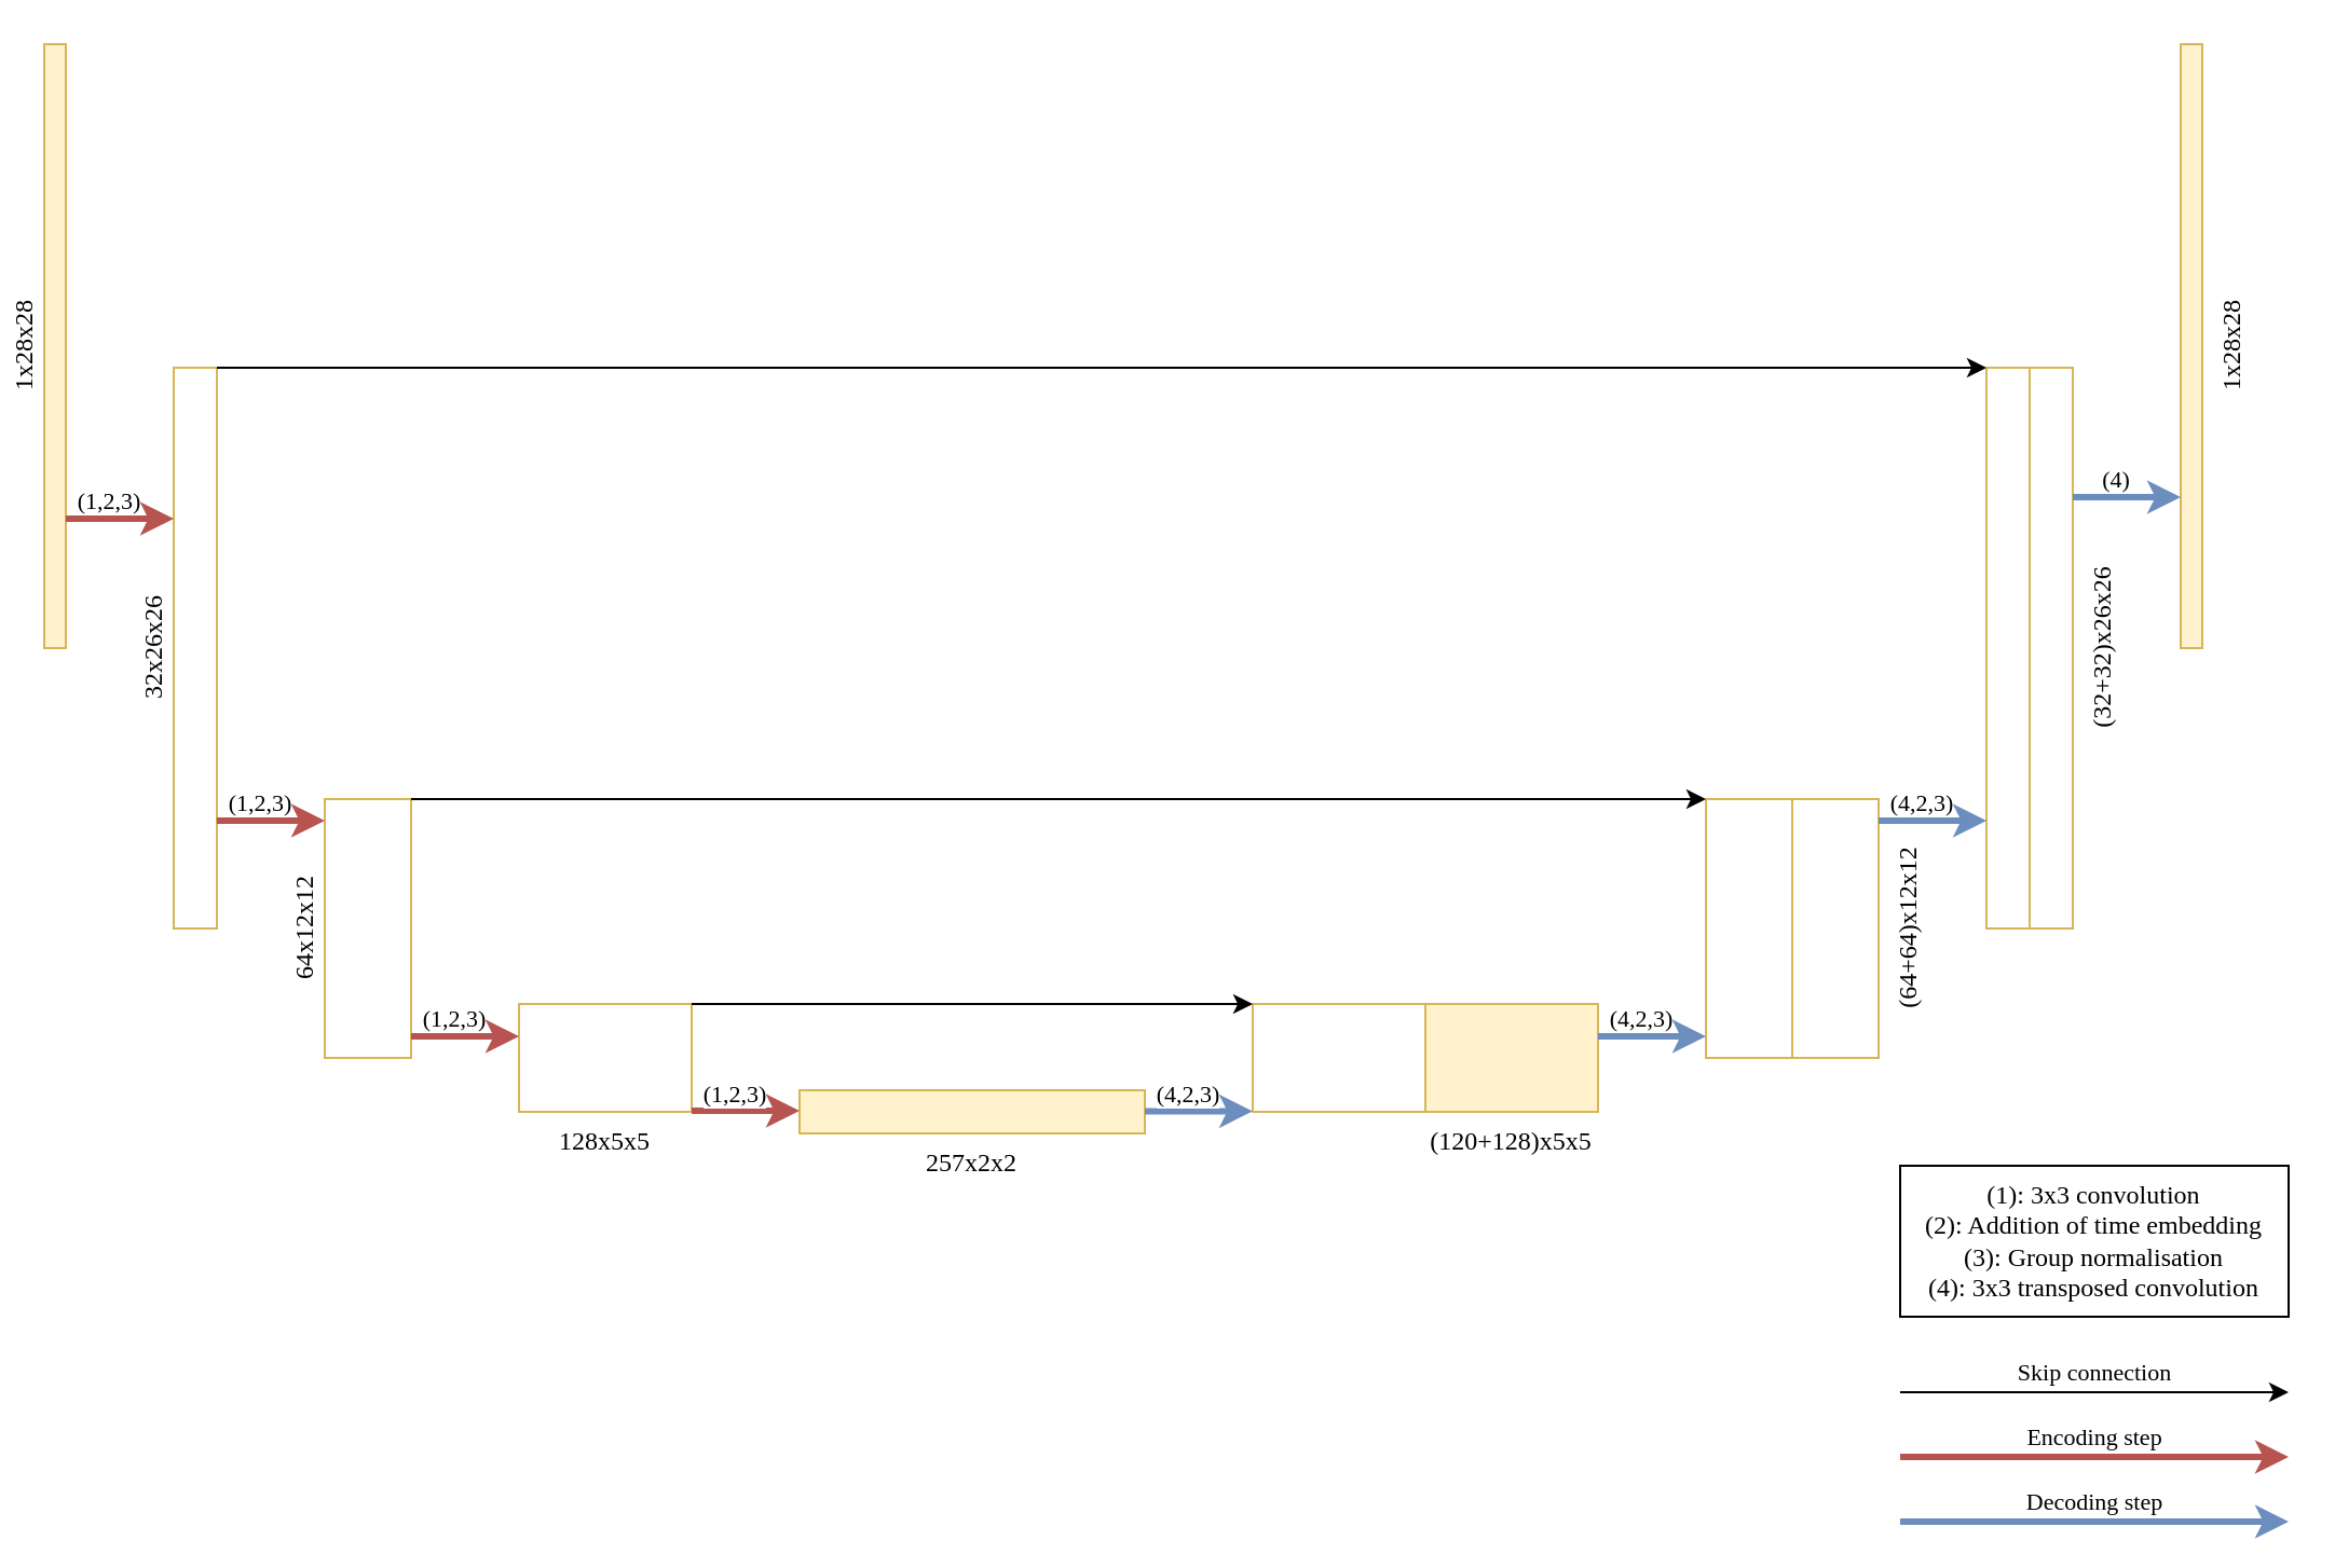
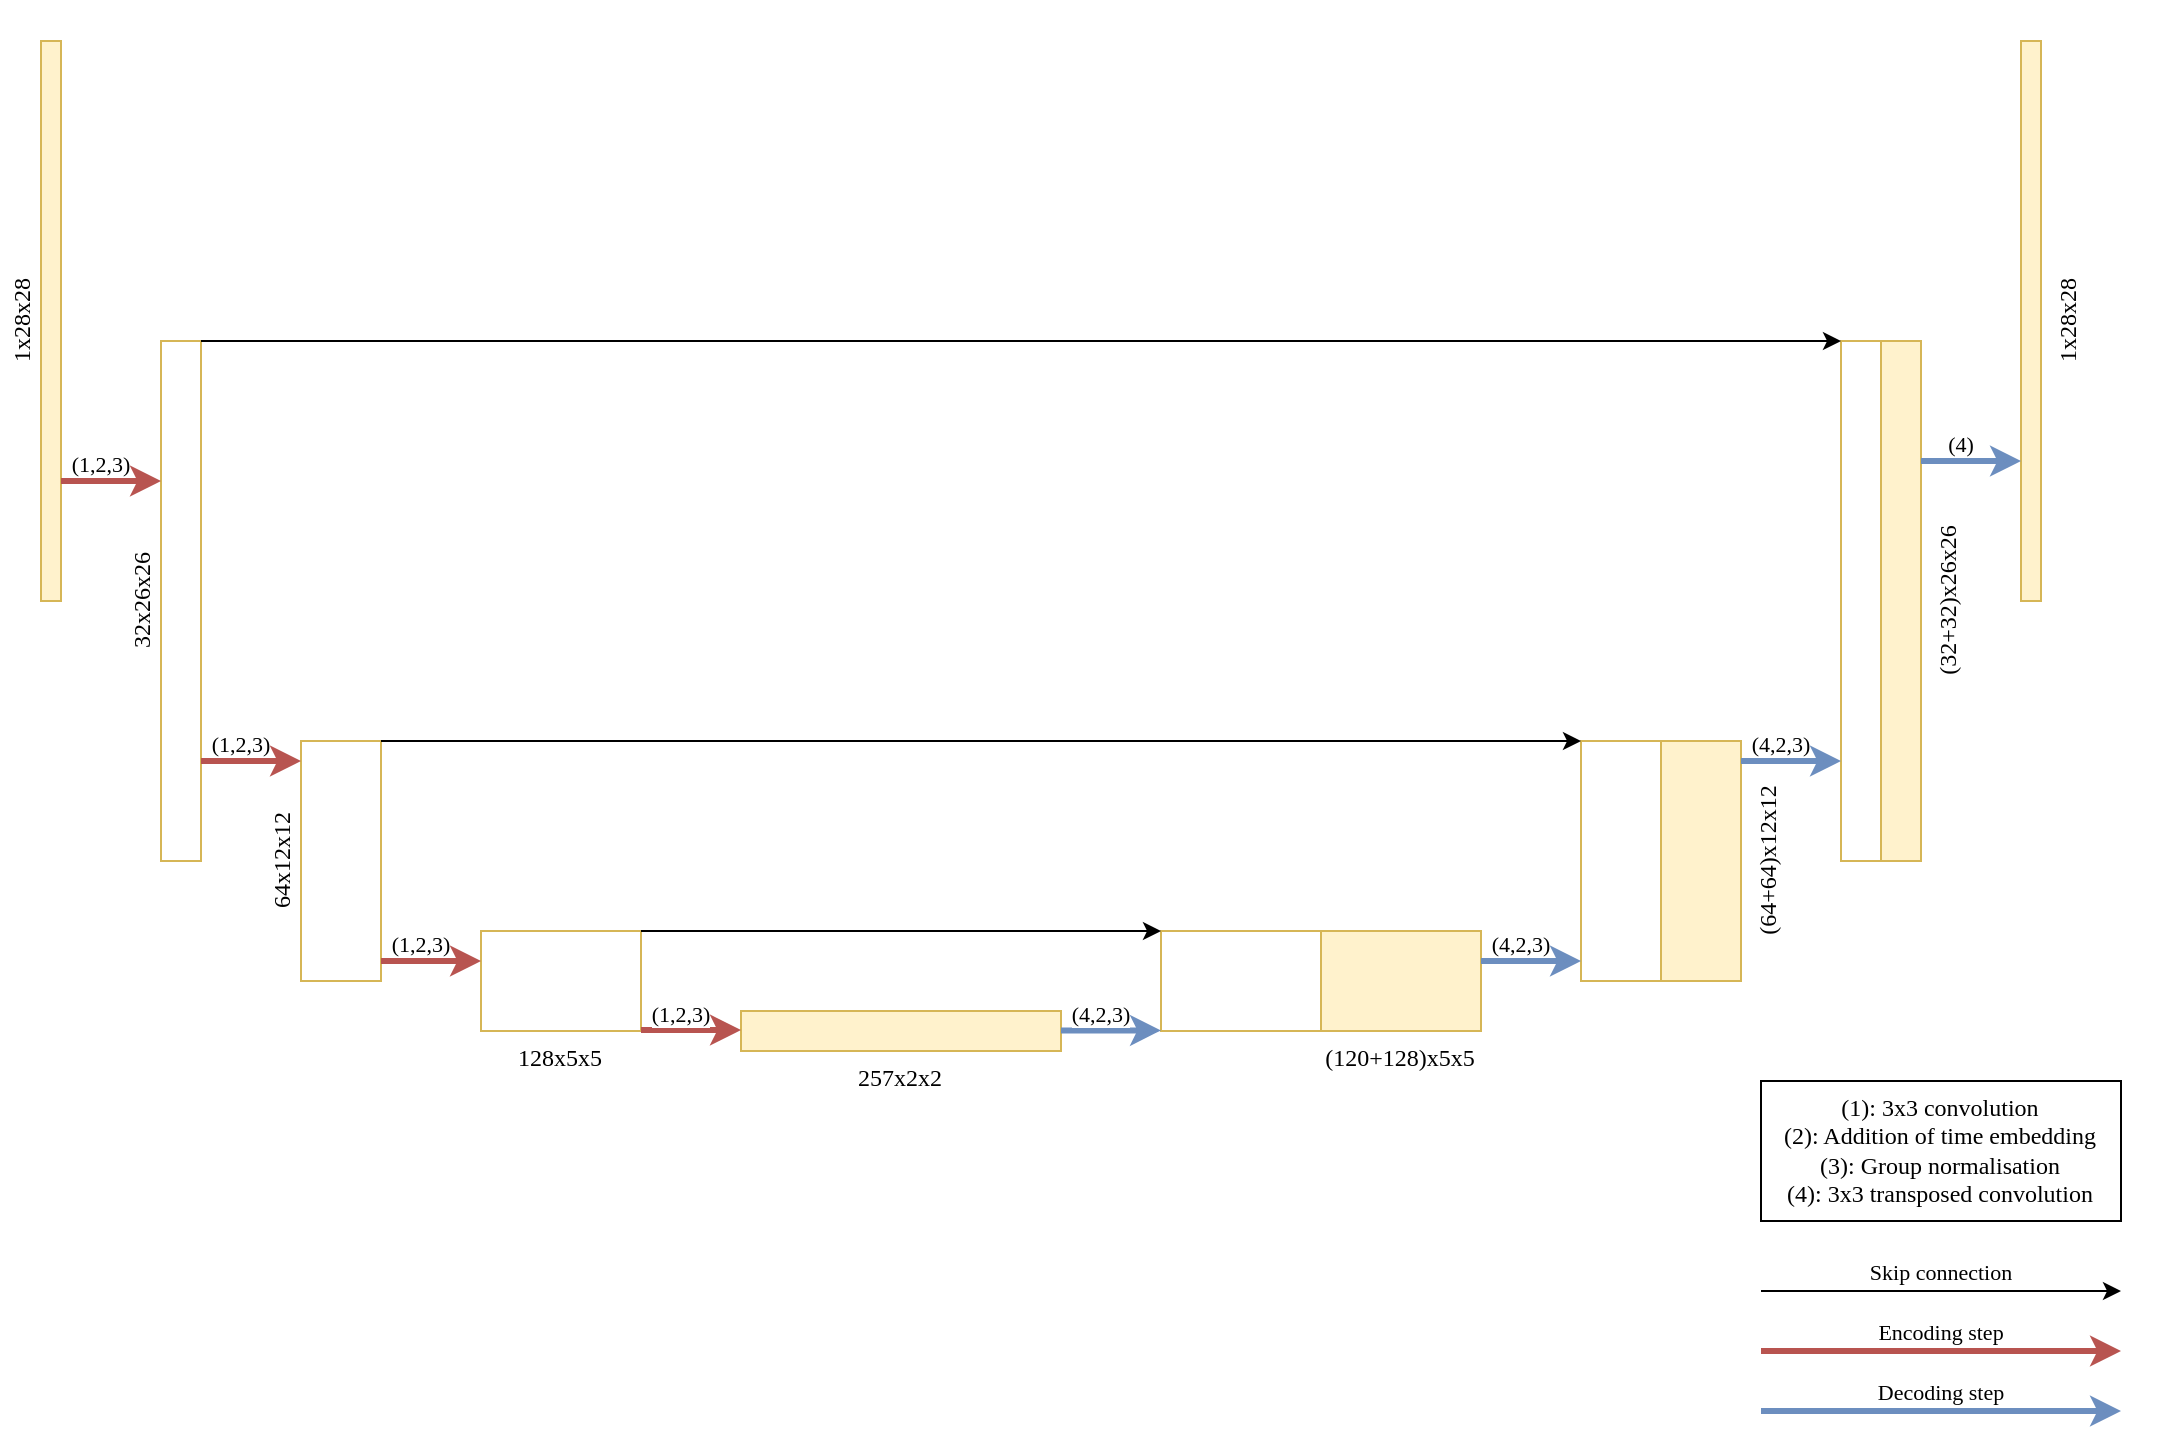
- <mxCell id="18" value="&lt;span style=&quot;font-family: &amp;quot;computer modern&amp;quot;&quot;&gt;(32+32)x26x26&lt;/span&gt;" style="rounded=0;whiteSpace=wrap;html=1;labelPosition=right;verticalLabelPosition=middle;align=center;verticalAlign=top;horizontal=0;fillColor=#ffffff;strokeColor=#d6b656;" vertex="1" parent="1"><mxGeometry x="940" y="170" width="20" height="260" as="geometry" /></mxCell>
+ <mxCell id="18" value="&lt;span style=&quot;font-family: &amp;quot;computer modern&amp;quot;&quot;&gt;(32+32)x26x26&lt;/span&gt;" style="rounded=0;whiteSpace=wrap;html=1;labelPosition=right;verticalLabelPosition=middle;align=center;verticalAlign=top;horizontal=0;fillColor=#fff2cc;strokeColor=#d6b656;" vertex="1" parent="1"><mxGeometry x="940" y="170" width="20" height="260" as="geometry" /></mxCell>
- <mxCell id="17" value="&lt;span&gt;(64+64)x12x12&lt;/span&gt;" style="rounded=0;whiteSpace=wrap;html=1;fontFamily=computer modern;horizontal=0;verticalAlign=top;labelPosition=right;verticalLabelPosition=middle;align=center;fillColor=#ffffff;strokeColor=#d6b656;" vertex="1" parent="1"><mxGeometry x="830" y="370" width="40" height="120" as="geometry" /></mxCell>
+ <mxCell id="17" value="&lt;span&gt;(64+64)x12x12&lt;/span&gt;" style="rounded=0;whiteSpace=wrap;html=1;fontFamily=computer modern;horizontal=0;verticalAlign=top;labelPosition=right;verticalLabelPosition=middle;align=center;fillColor=#fff2cc;strokeColor=#d6b656;" vertex="1" parent="1"><mxGeometry x="830" y="370" width="40" height="120" as="geometry" /></mxCell>
